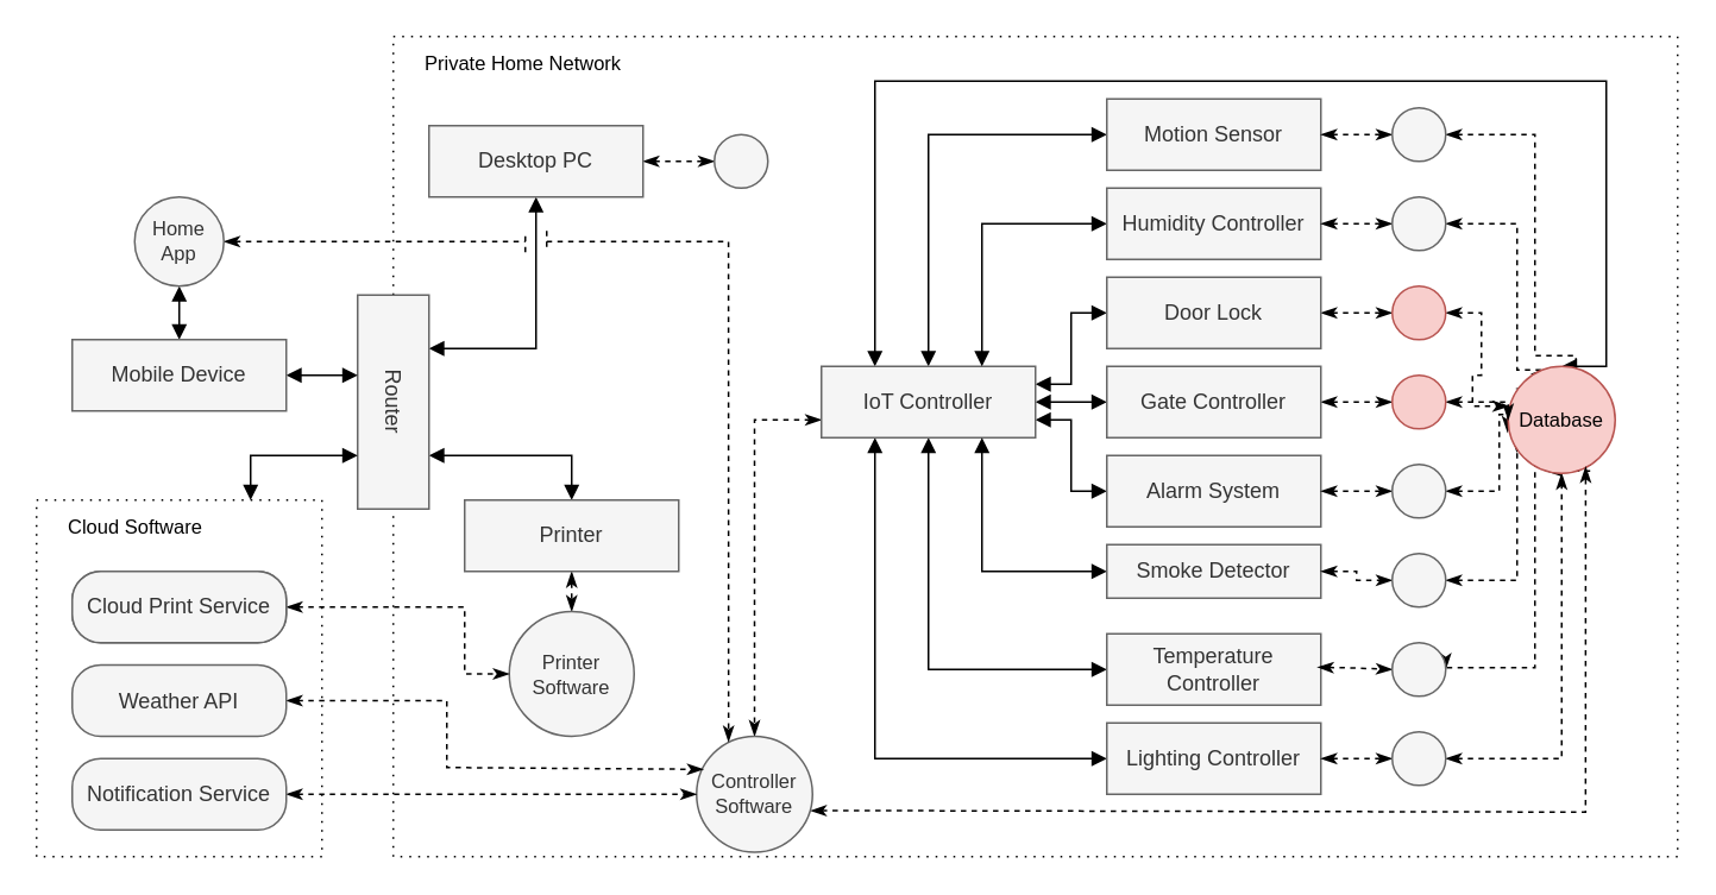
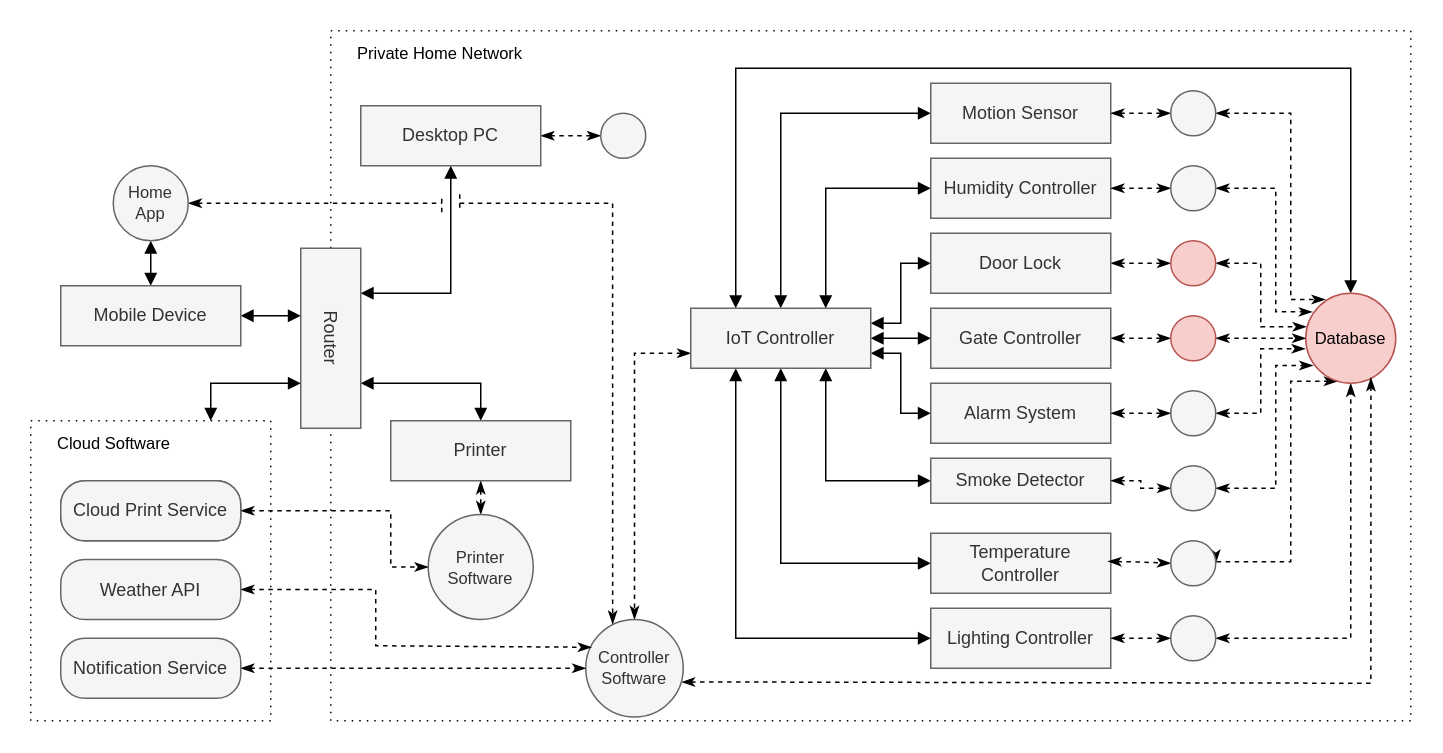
- <mxCell id="35" value="Database" style="ellipse;whiteSpace=wrap;html=1;aspect=fixed;fontFamily=Helvetica;fontSize=11;fillColor=#f8cecc;strokeColor=#b85450;" parent="1" vertex="1"><mxGeometry x="845" y="205" width="60" height="60" as="geometry" /></mxCell>
+ <mxCell id="35" value="Database" style="ellipse;whiteSpace=wrap;html=1;aspect=fixed;fontFamily=Helvetica;fontSize=11;fillColor=#f8cecc;strokeColor=#b85450;" parent="1" vertex="1"><mxGeometry x="870" y="195" width="60" height="60" as="geometry" /></mxCell>
